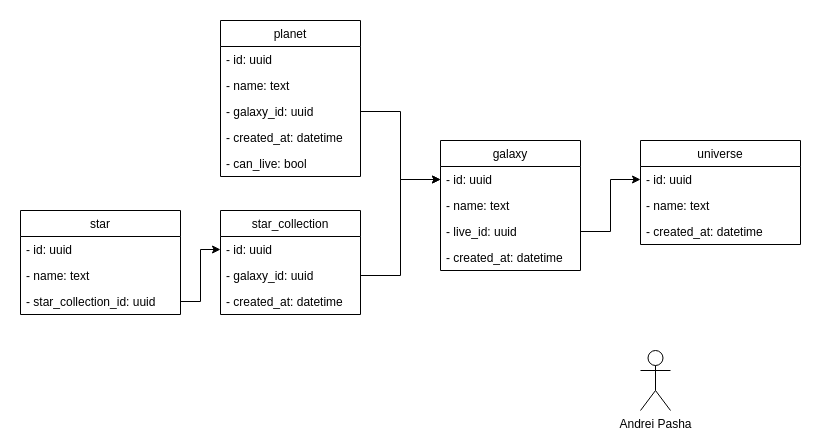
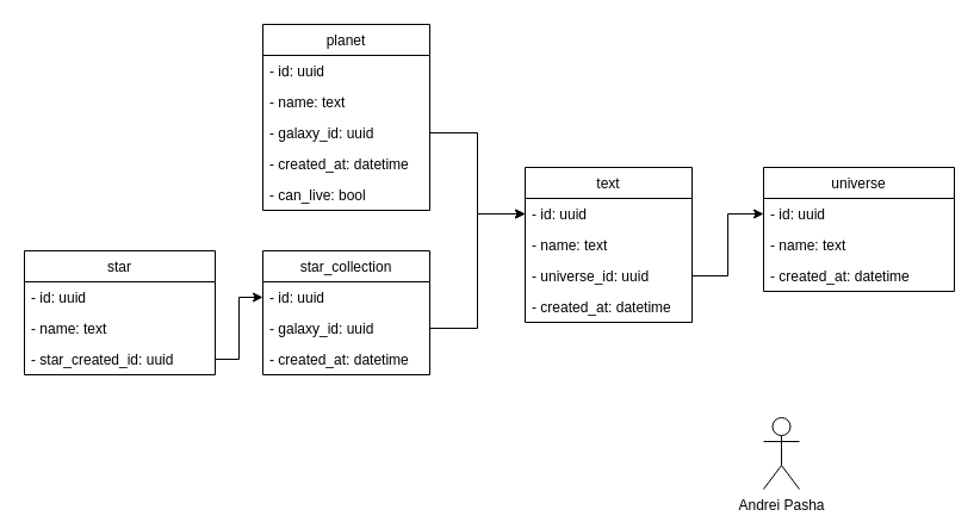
- <mxCell id="7" value="galaxy" style="swimlane;fontStyle=0;childLayout=stackLayout;horizontal=1;startSize=26;fillColor=none;horizontalStack=0;resizeParent=1;resizeParentMax=0;resizeLast=0;collapsible=1;marginBottom=0;" vertex="1" parent="1"><mxGeometry x="440" y="140" width="140" height="130" as="geometry" /></mxCell>
+ <mxCell id="7" value="text" style="swimlane;fontStyle=0;childLayout=stackLayout;horizontal=1;startSize=26;fillColor=none;horizontalStack=0;resizeParent=1;resizeParentMax=0;resizeLast=0;collapsible=1;marginBottom=0;" vertex="1" parent="1"><mxGeometry x="440" y="140" width="140" height="130" as="geometry" /></mxCell>
- <mxCell id="10" value="- live_id: uuid" style="text;strokeColor=none;fillColor=none;align=left;verticalAlign=top;spacingLeft=4;spacingRight=4;overflow=hidden;rotatable=0;points=[[0,0.5],[1,0.5]];portConstraint=eastwest;" vertex="1" parent="7"><mxGeometry y="78" width="140" height="26" as="geometry" /></mxCell>
+ <mxCell id="10" value="- universe_id: uuid" style="text;strokeColor=none;fillColor=none;align=left;verticalAlign=top;spacingLeft=4;spacingRight=4;overflow=hidden;rotatable=0;points=[[0,0.5],[1,0.5]];portConstraint=eastwest;" vertex="1" parent="7"><mxGeometry y="78" width="140" height="26" as="geometry" /></mxCell>
- <mxCell id="28" value="- star_collection_id: uuid" style="text;strokeColor=none;fillColor=none;align=left;verticalAlign=top;spacingLeft=4;spacingRight=4;overflow=hidden;rotatable=0;points=[[0,0.5],[1,0.5]];portConstraint=eastwest;" vertex="1" parent="25"><mxGeometry y="78" width="160" height="26" as="geometry" /></mxCell>
+ <mxCell id="28" value="- star_created_id: uuid" style="text;strokeColor=none;fillColor=none;align=left;verticalAlign=top;spacingLeft=4;spacingRight=4;overflow=hidden;rotatable=0;points=[[0,0.5],[1,0.5]];portConstraint=eastwest;" vertex="1" parent="25"><mxGeometry y="78" width="160" height="26" as="geometry" /></mxCell>
